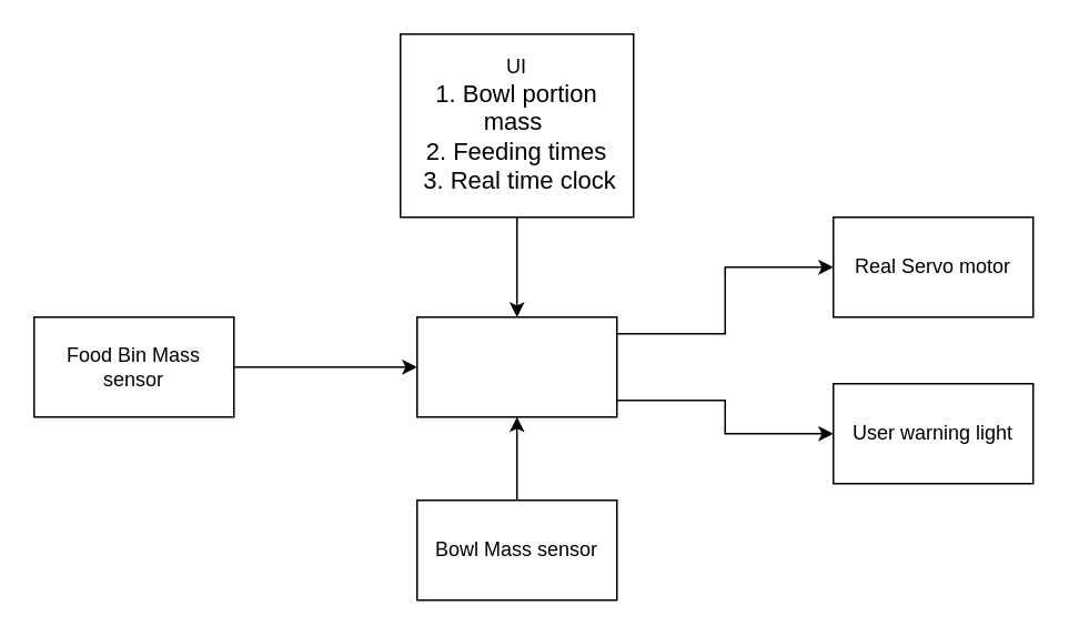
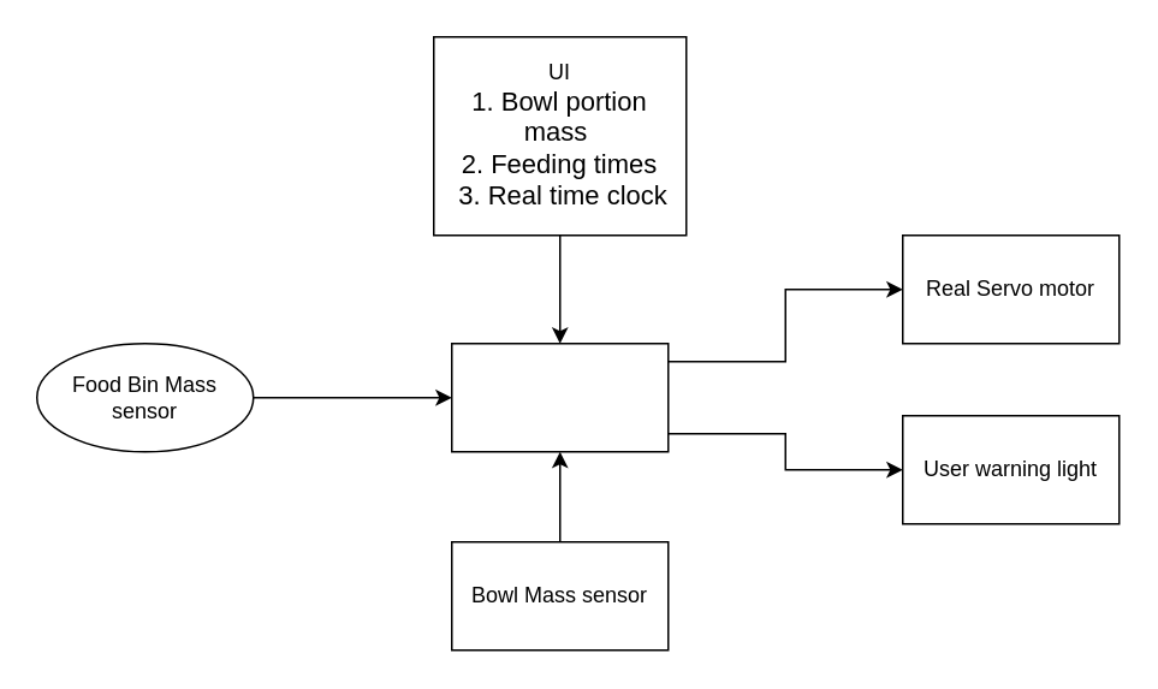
- <mxCell id="9" value="Food Bin Mass sensor" style="rounded=0;whiteSpace=wrap;html=1;" vertex="1" parent="1"><mxGeometry x="20" y="190" width="120" height="60" as="geometry" /></mxCell>
+ <mxCell id="9" value="Food Bin Mass sensor" style="ellipse;whiteSpace=wrap;html=1;" vertex="1" parent="1"><mxGeometry x="20" y="190" width="120" height="60" as="geometry" /></mxCell>
